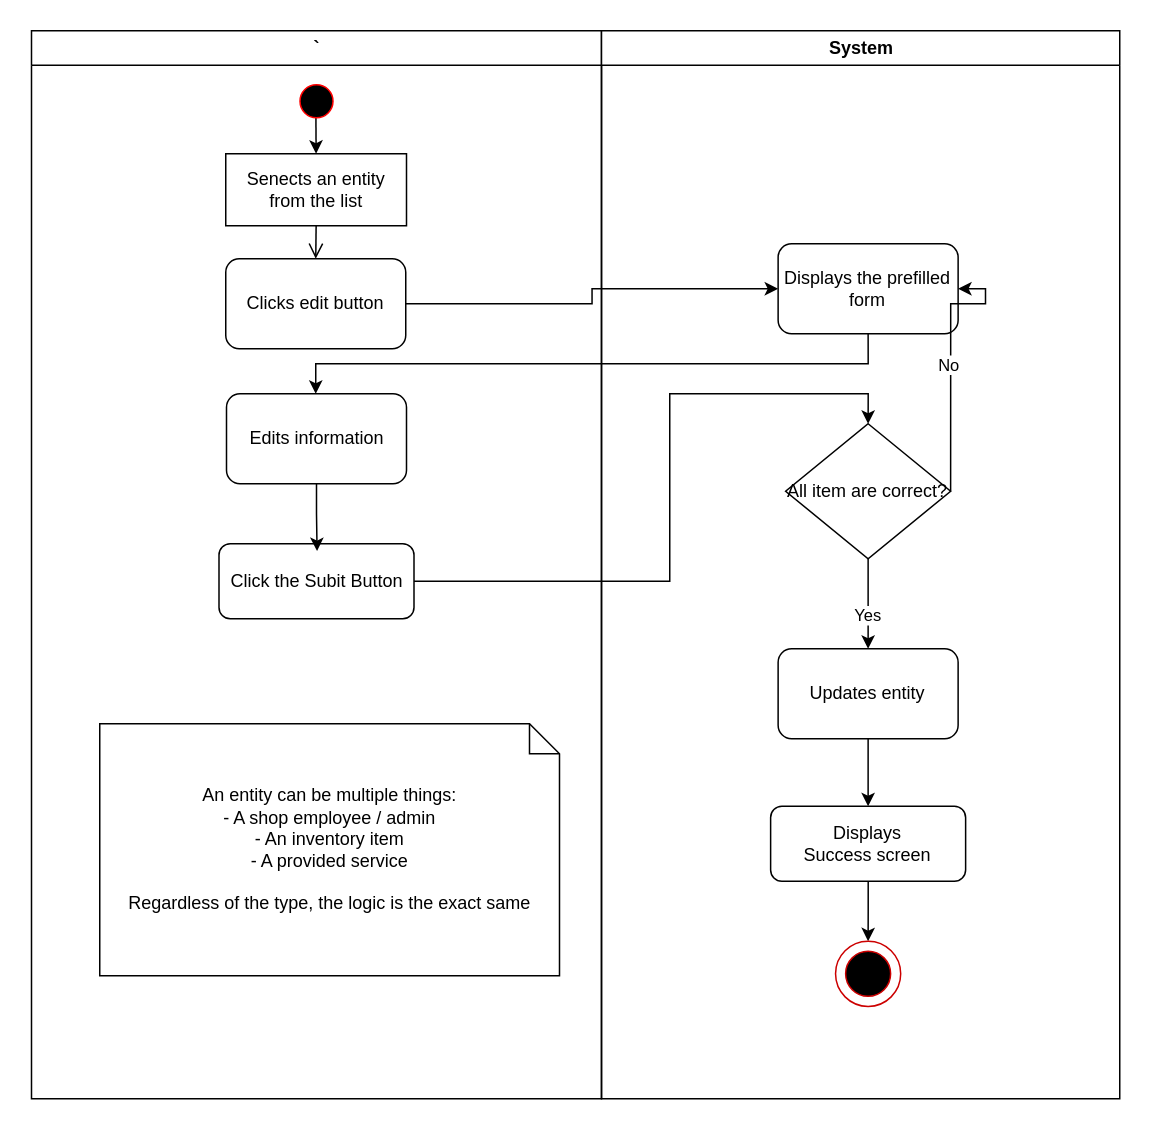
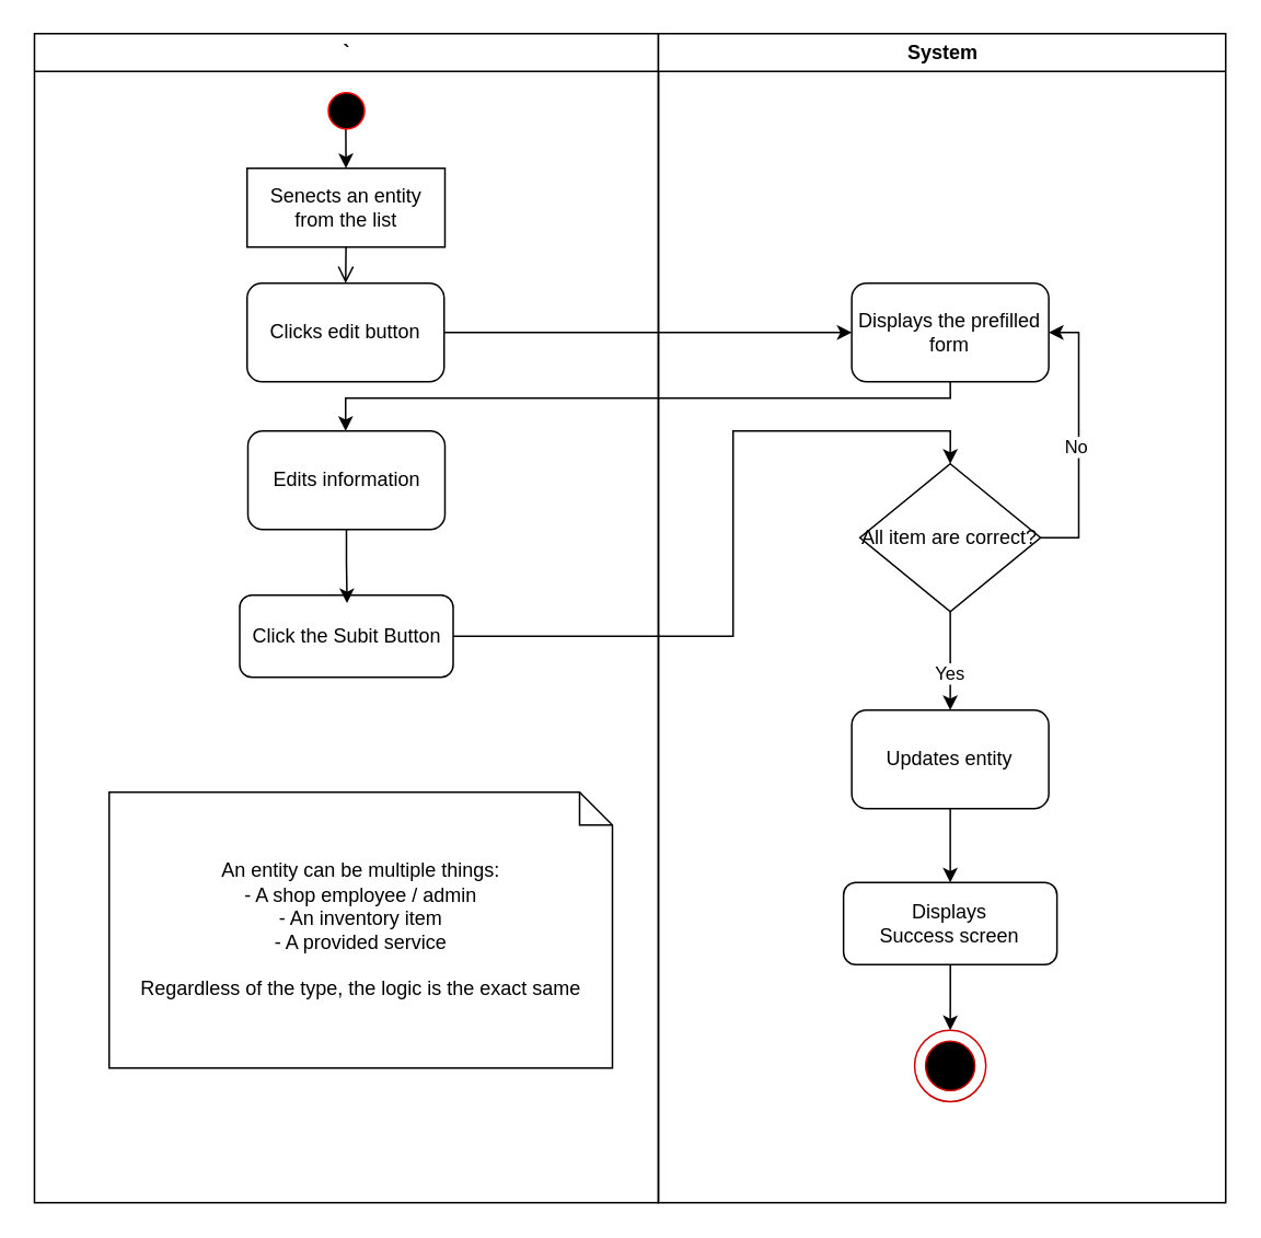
- <mxCell id="18" value="Displays the prefilled form" style="rounded=1;whiteSpace=wrap;html=1;" parent="12" vertex="1"><mxGeometry x="117.75" y="142" width="120" height="60" as="geometry" /></mxCell>
+ <mxCell id="18" value="Displays the prefilled form" style="rounded=1;whiteSpace=wrap;html=1;" parent="12" vertex="1"><mxGeometry x="117.75" y="152" width="120" height="60" as="geometry" /></mxCell>
